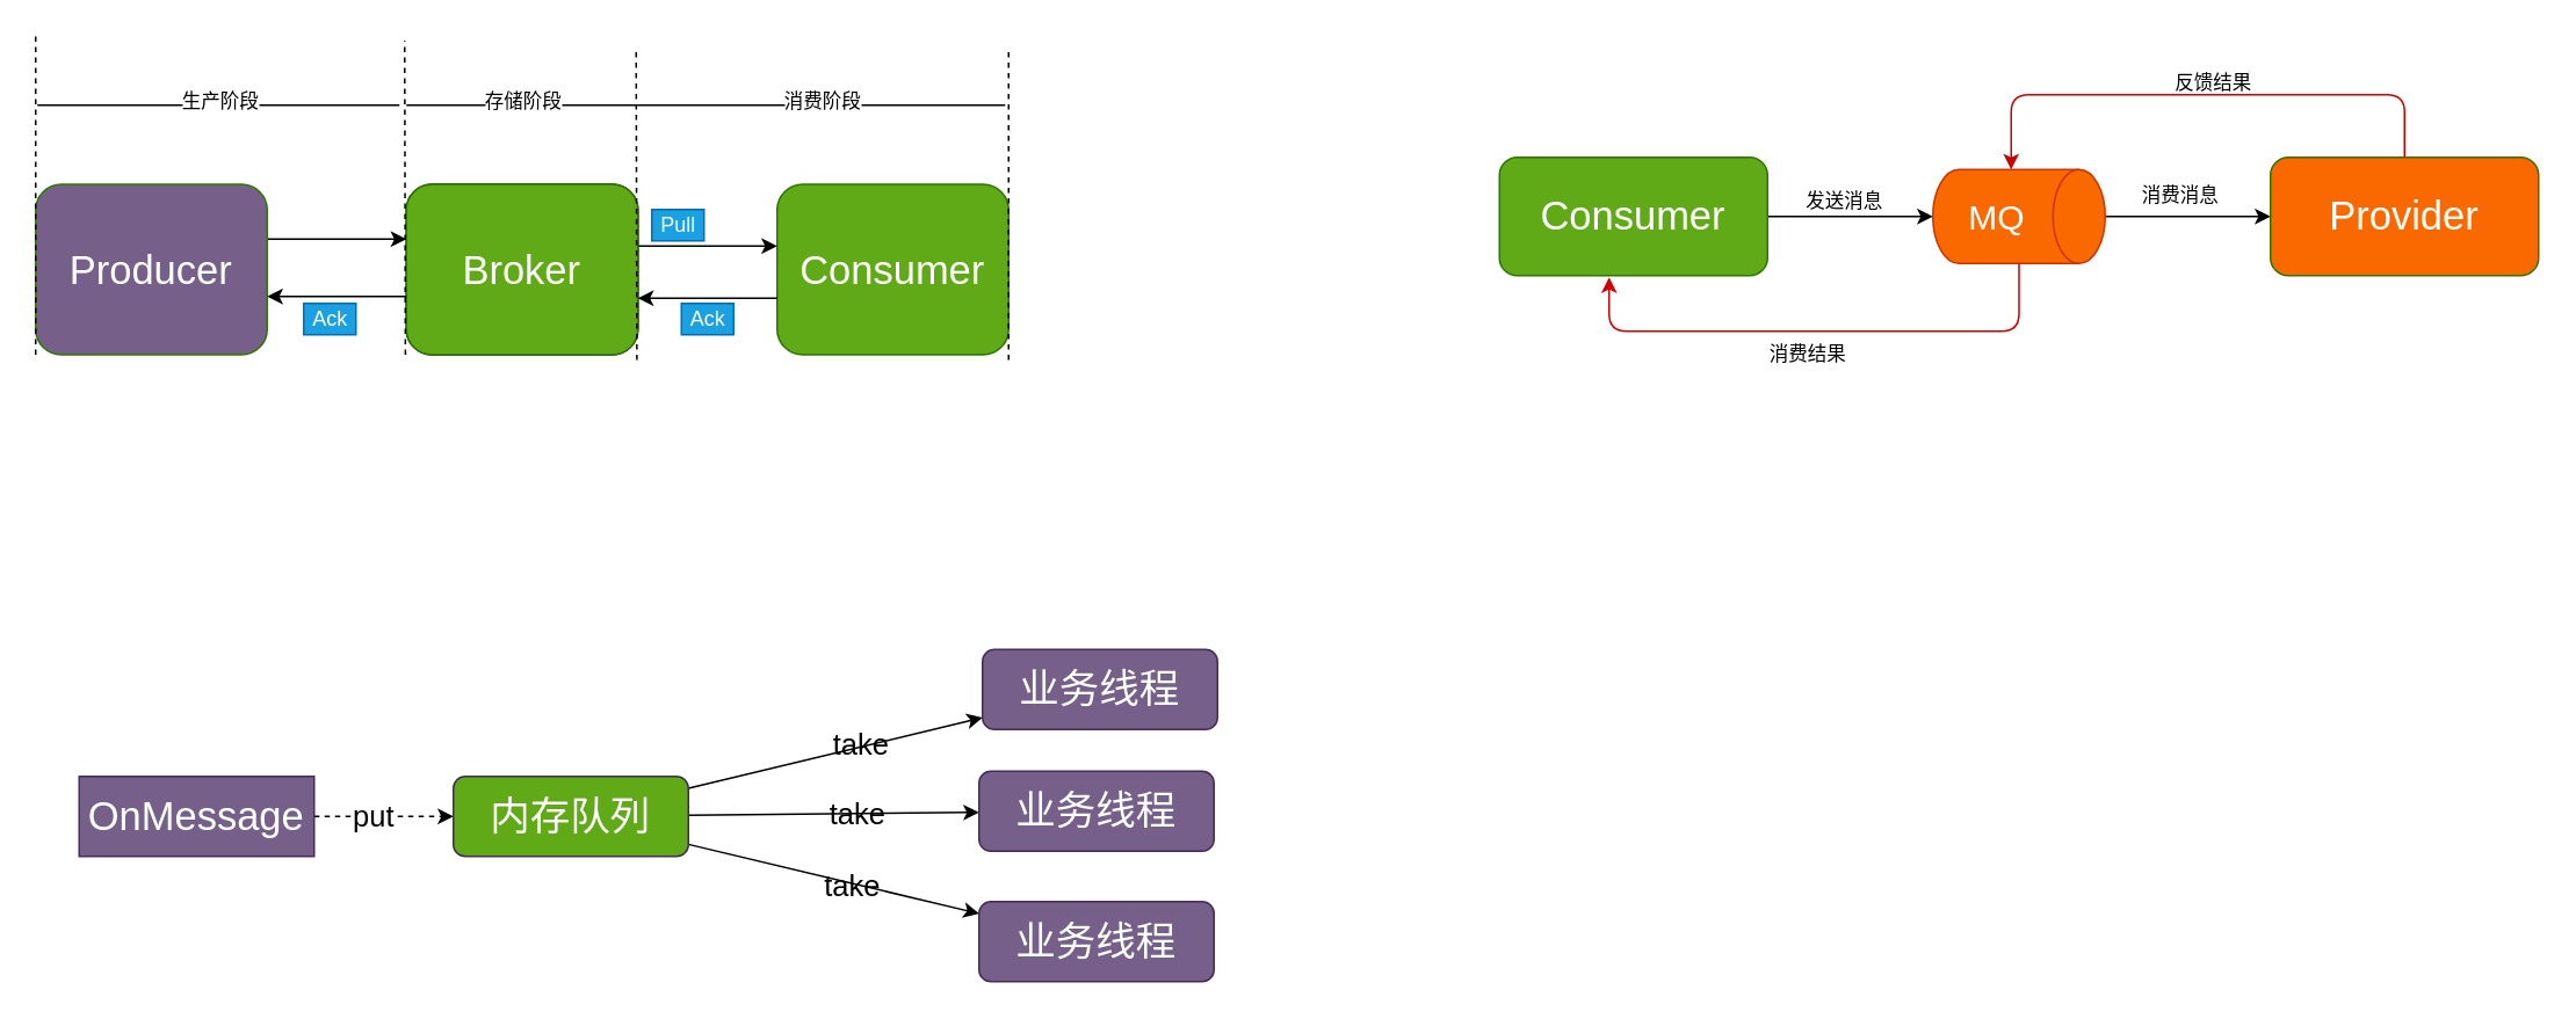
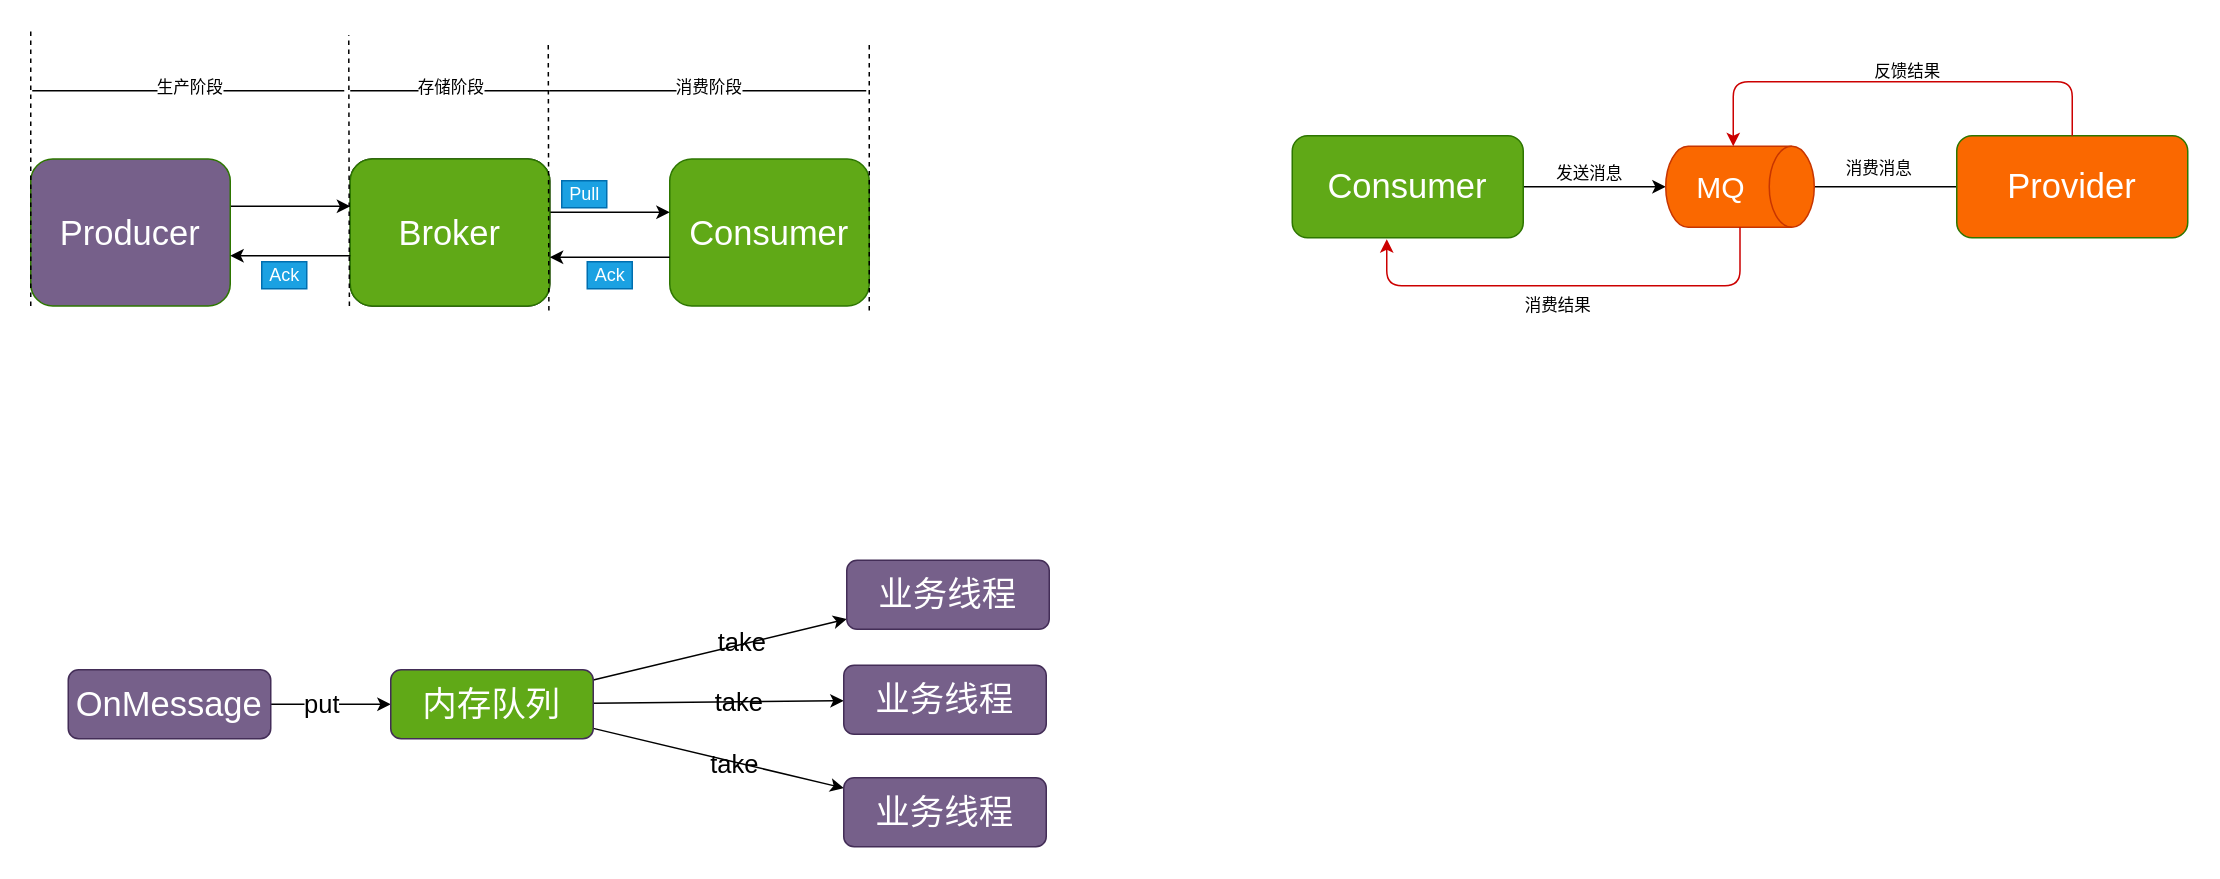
- <mxCell id="41" value="" style="edgeStyle=orthogonalEdgeStyle;rounded=0;orthogonalLoop=1;jettySize=auto;html=1;" edge="1" parent="1" source="43" target="44"><mxGeometry relative="1" as="geometry" /></mxCell>
+ <mxCell id="41" value="" style="edgeStyle=orthogonalEdgeStyle;rounded=0;orthogonalLoop=1;jettySize=auto;html=1;endArrow=none;" edge="1" parent="1" source="43" target="44"><mxGeometry relative="1" as="geometry" /></mxCell>
- <mxCell id="25" value="&lt;span style=&quot;font-size: 23px&quot;&gt;OnMessage&lt;br&gt;&lt;/span&gt;" style="whiteSpace=wrap;html=1;fillColor=#76608a;strokeColor=#432D57;fontColor=#ffffff;rounded=0;" parent="1" vertex="1"><mxGeometry x="45" y="446" width="135" height="46" as="geometry" /></mxCell>
+ <mxCell id="25" value="&lt;span style=&quot;font-size: 23px&quot;&gt;OnMessage&lt;br&gt;&lt;/span&gt;" style="rounded=1;whiteSpace=wrap;html=1;fillColor=#76608a;strokeColor=#432D57;fontColor=#ffffff;" parent="1" vertex="1"><mxGeometry x="45" y="446" width="135" height="46" as="geometry" /></mxCell>
- <mxCell id="23" value="" style="edgeStyle=orthogonalEdgeStyle;rounded=0;orthogonalLoop=1;jettySize=auto;html=1;dashed=1;" parent="1" source="25" target="29" edge="1"><mxGeometry relative="1" as="geometry" /></mxCell>
+ <mxCell id="23" value="" style="edgeStyle=orthogonalEdgeStyle;rounded=0;orthogonalLoop=1;jettySize=auto;html=1;" parent="1" source="25" target="29" edge="1"><mxGeometry relative="1" as="geometry" /></mxCell>
